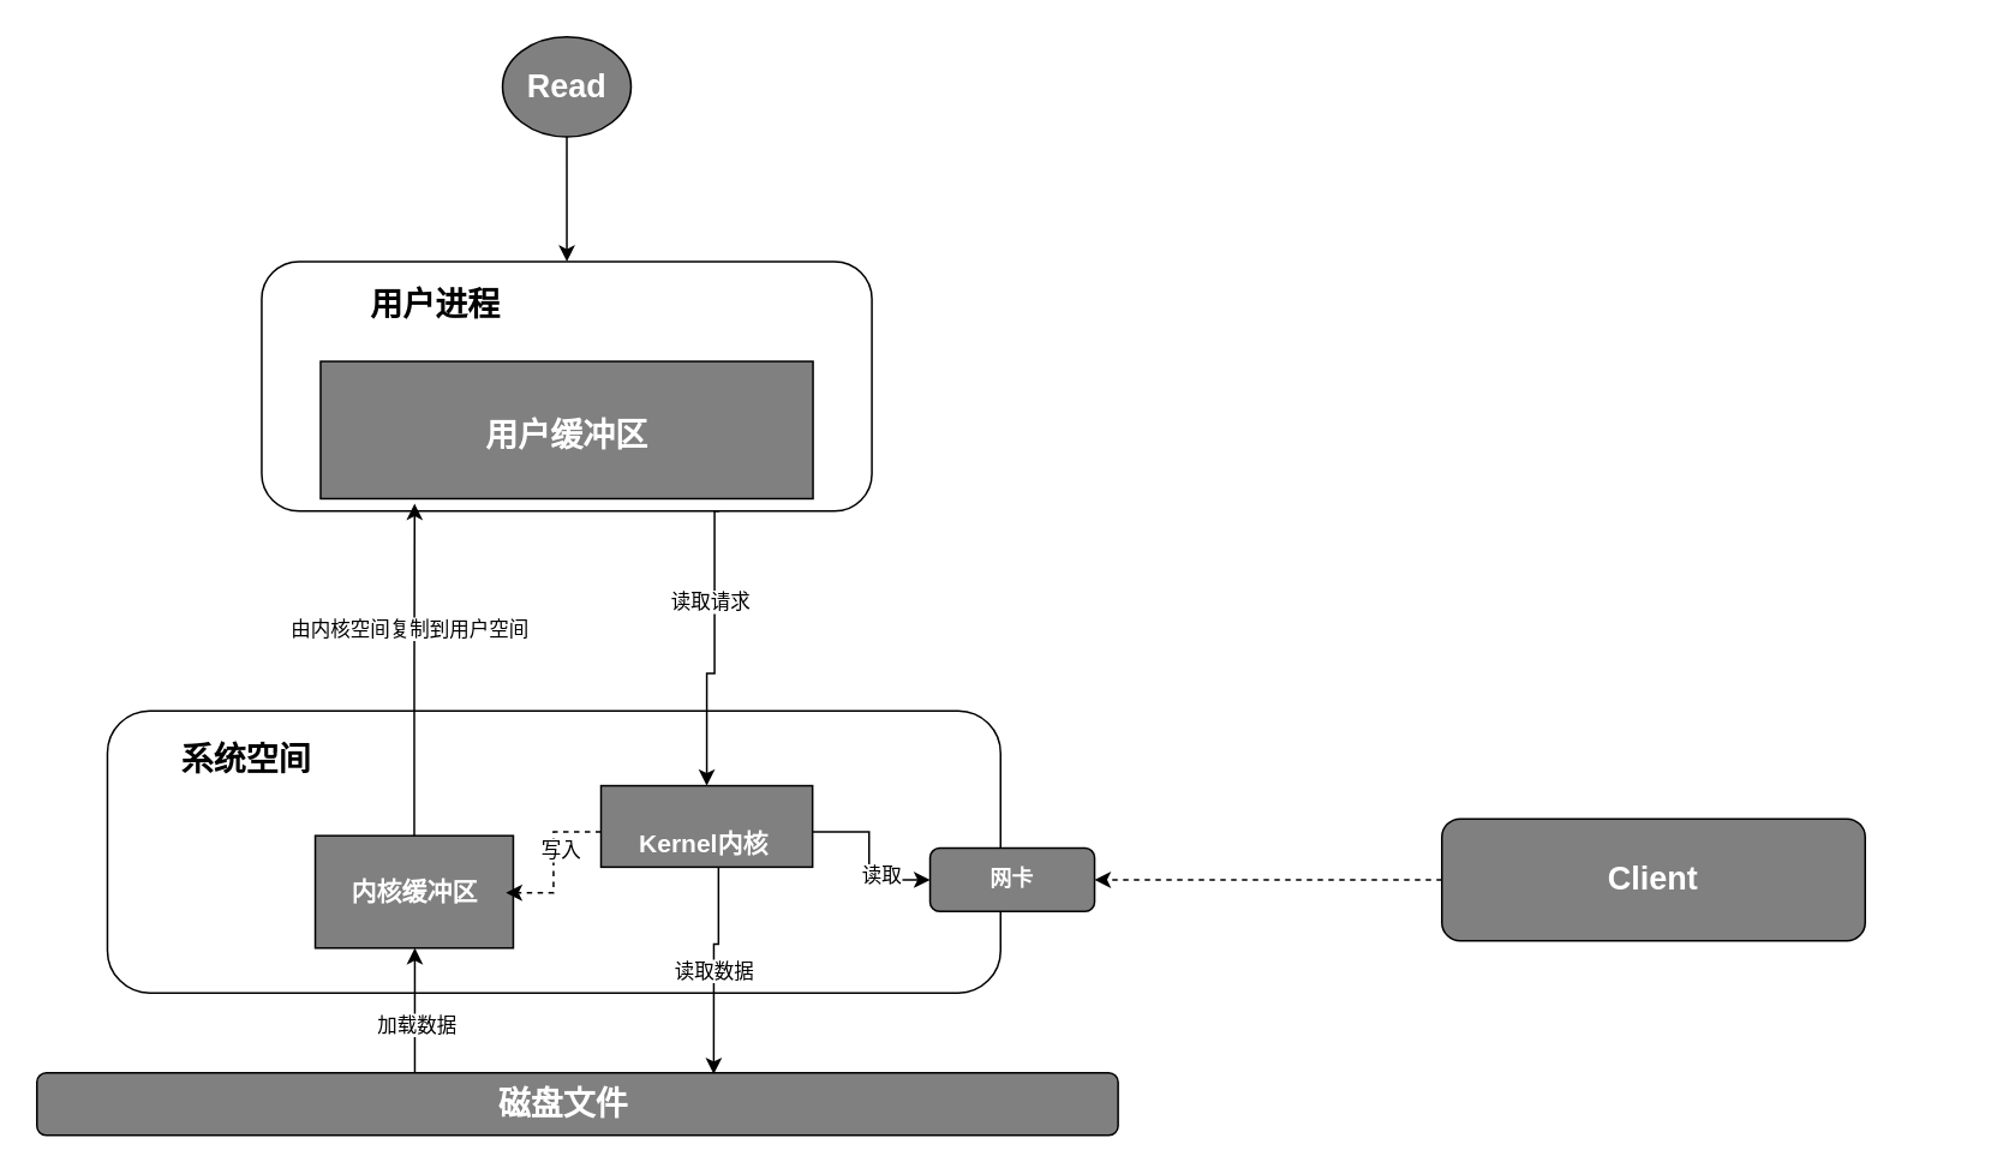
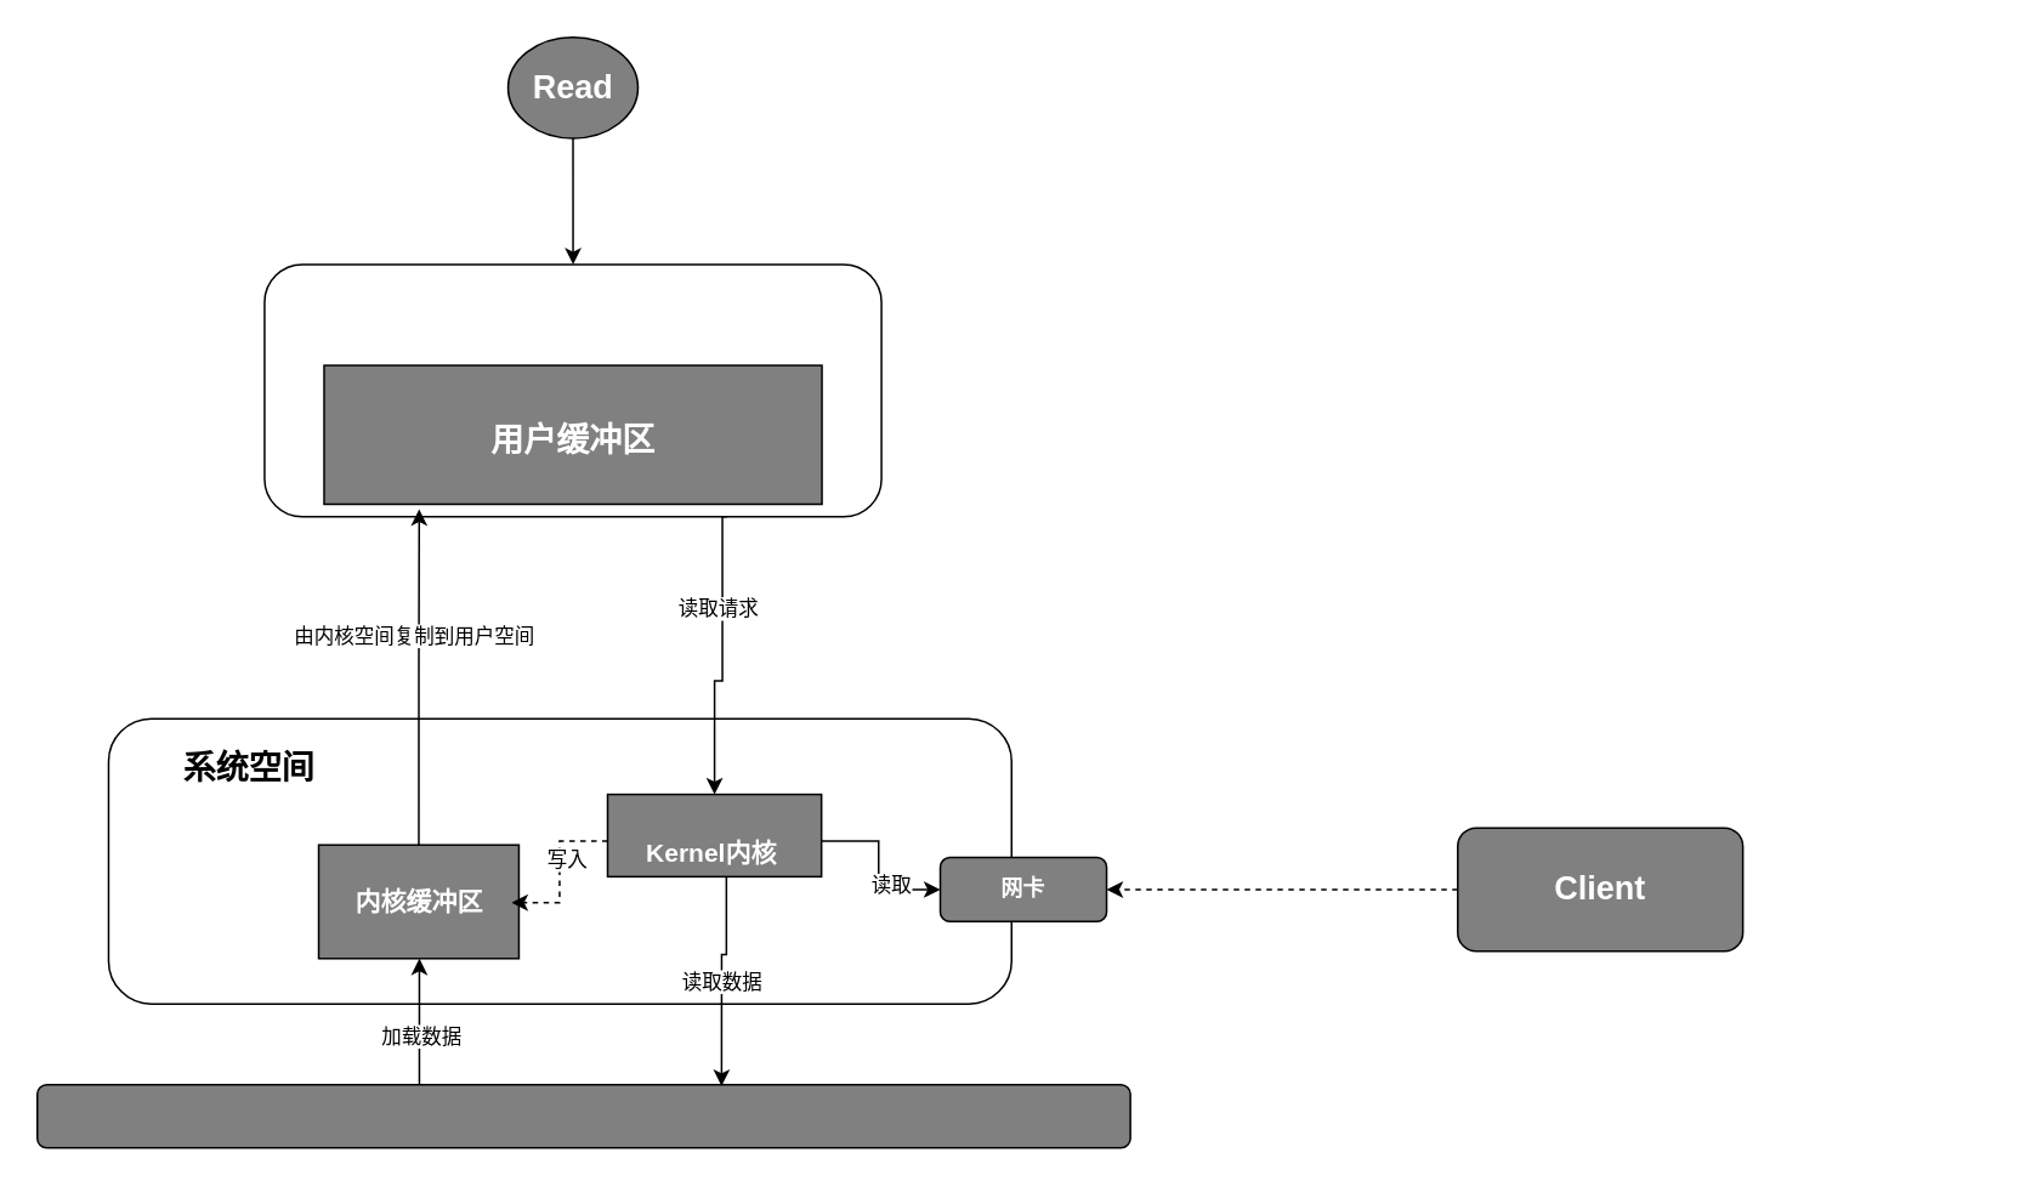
- <mxCell id="7" value="&lt;b&gt;&lt;font style=&quot;font-size: 18px&quot;&gt;用户进程&lt;/font&gt;&lt;/b&gt;" style="text;html=1;strokeColor=none;fillColor=none;align=center;verticalAlign=middle;whiteSpace=wrap;rounded=0;" parent="4" vertex="1"><mxGeometry x="143.533" y="135.56" width="154.518" height="27.727" as="geometry" /></mxCell>
- <mxCell id="35" value="&lt;b&gt;&lt;font color=&quot;#ffffff&quot; style=&quot;font-size: 18px&quot;&gt;Client&lt;/font&gt;&lt;/b&gt;" style="rounded=1;whiteSpace=wrap;html=1;fillColor=#808080;" parent="3" vertex="1"><mxGeometry x="780.005" y="434.252" width="235" height="67.778" as="geometry" /></mxCell>
+ <mxCell id="35" value="&lt;b&gt;&lt;font color=&quot;#ffffff&quot; style=&quot;font-size: 18px&quot;&gt;Client&lt;/font&gt;&lt;/b&gt;" style="rounded=1;whiteSpace=wrap;html=1;fillColor=#808080;" parent="3" vertex="1"><mxGeometry x="780.005" y="434.252" width="156.585" height="67.778" as="geometry" /></mxCell>
- <mxCell id="19" value="&lt;b&gt;&lt;font style=&quot;font-size: 18px&quot; color=&quot;#ffffff&quot;&gt;磁盘文件&lt;/font&gt;&lt;/b&gt;" style="text;html=1;strokeColor=none;fillColor=none;align=center;verticalAlign=middle;whiteSpace=wrap;rounded=0;" parent="4" vertex="1"><mxGeometry x="215.434" y="578.807" width="154.518" height="27.727" as="geometry" /></mxCell>
